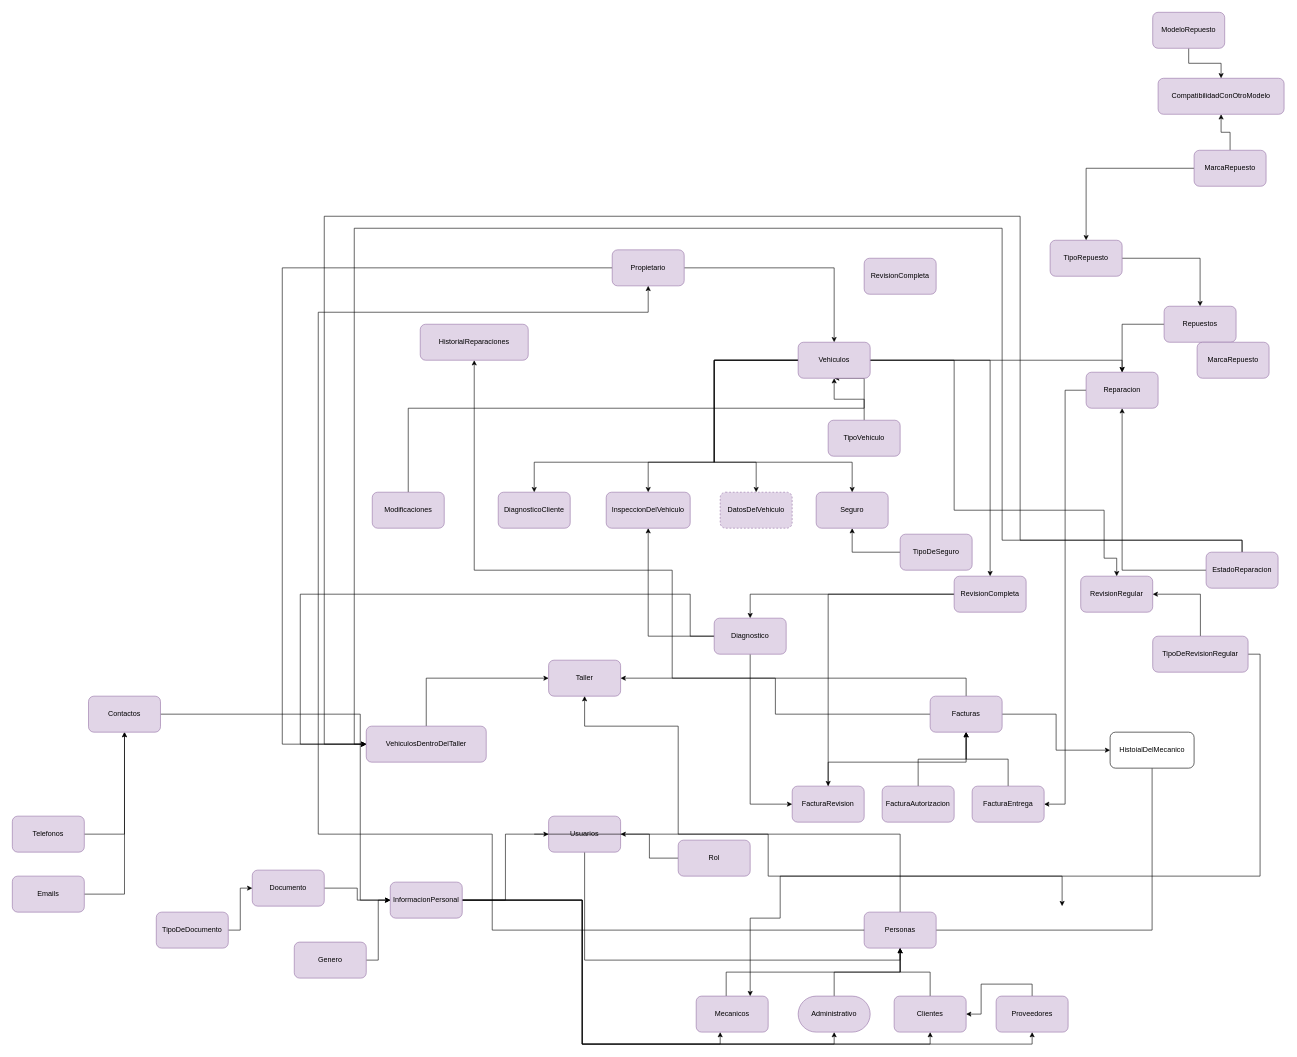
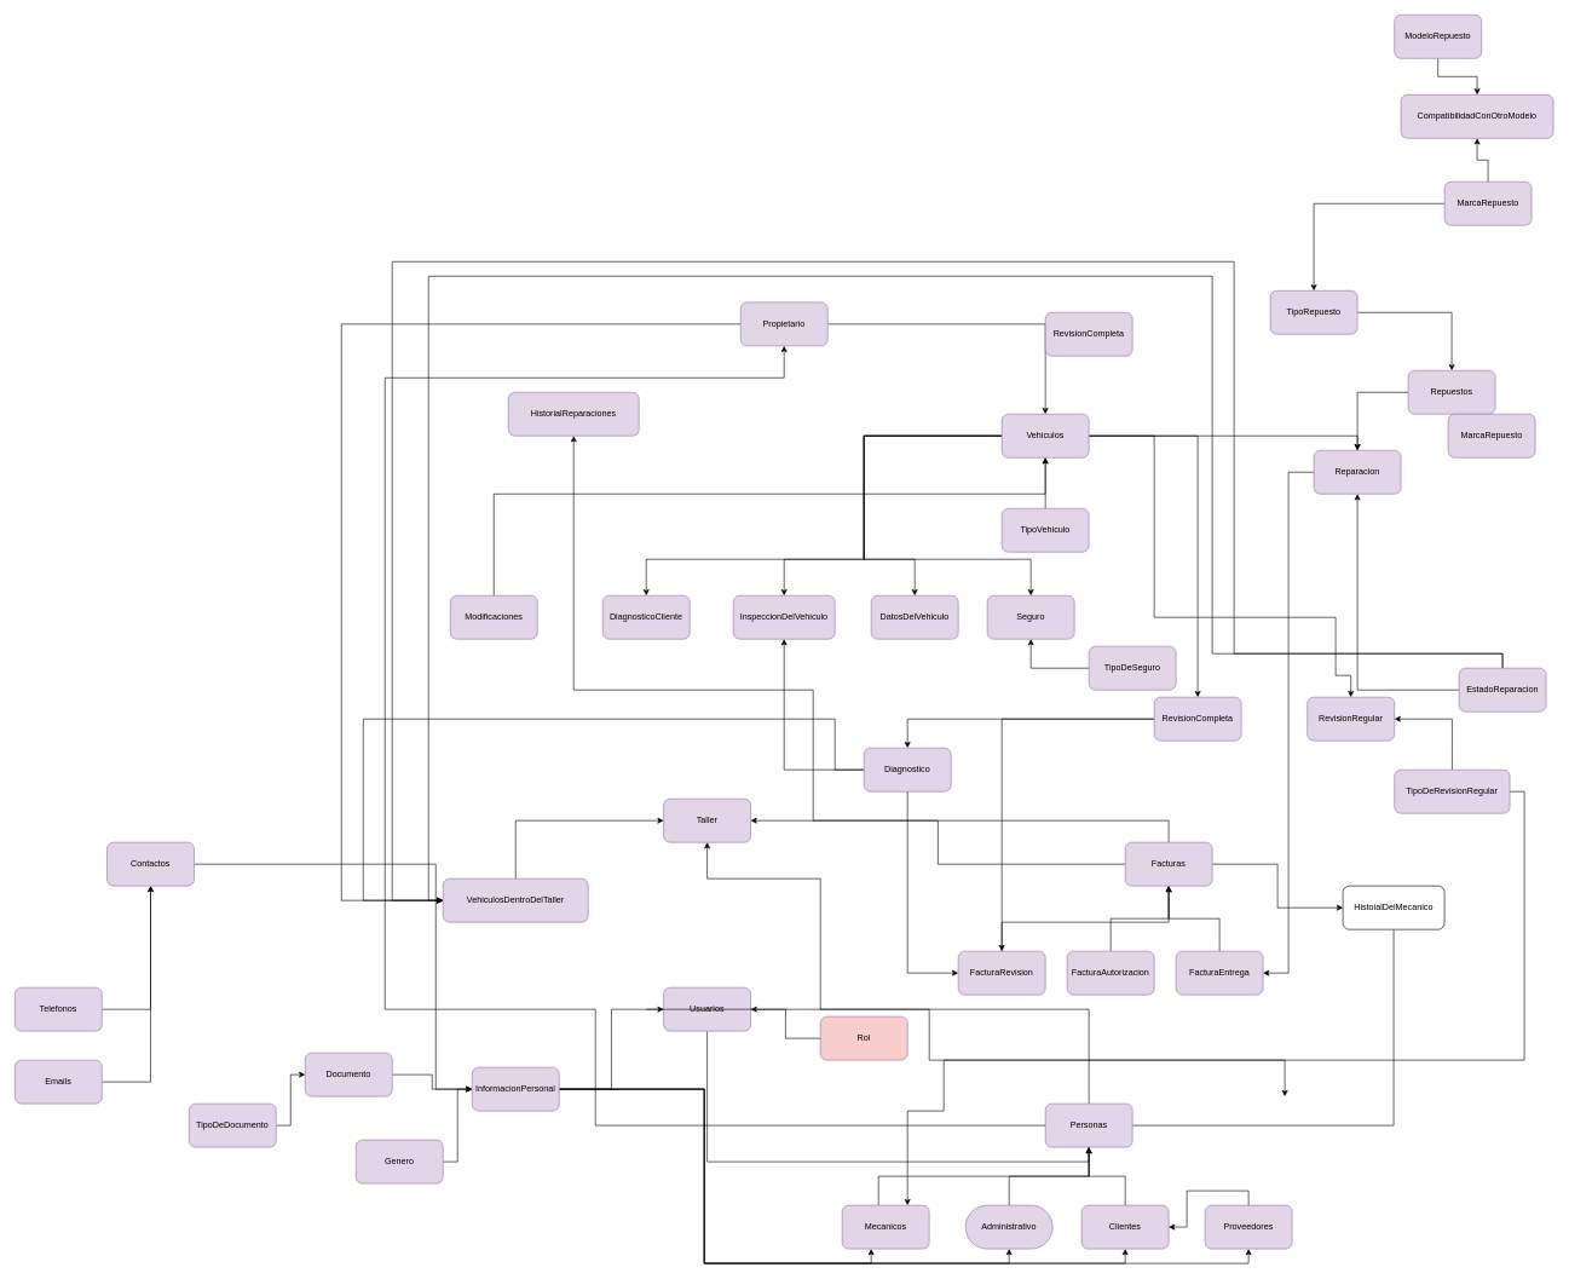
- <mxCell id="86" value="Vehiculos" style="rounded=1;whiteSpace=wrap;html=1;fillColor=#e1d5e7;strokeColor=#9673a6;" parent="1" vertex="1"><mxGeometry x="1330" y="570" width="120" height="60" as="geometry" /></mxCell>
+ <mxCell id="86" value="Vehiculos" style="rounded=1;whiteSpace=wrap;html=1;fillColor=#e1d5e7;strokeColor=#9673a6;" parent="1" vertex="1"><mxGeometry x="1380" y="570" width="120" height="60" as="geometry" /></mxCell>
- <mxCell id="23" value="&lt;div&gt;DatosDelVehiculo&lt;/div&gt;" style="rounded=1;whiteSpace=wrap;html=1;fillColor=#e1d5e7;strokeColor=#9673a6;dashed=1;" parent="1" vertex="1"><mxGeometry x="1200" y="820" width="120" height="60" as="geometry" /></mxCell>
+ <mxCell id="23" value="&lt;div&gt;DatosDelVehiculo&lt;/div&gt;" style="rounded=1;whiteSpace=wrap;html=1;fillColor=#e1d5e7;strokeColor=#9673a6;" parent="1" vertex="1"><mxGeometry x="1200" y="820" width="120" height="60" as="geometry" /></mxCell>
- <mxCell id="54" value="Rol" style="rounded=1;whiteSpace=wrap;html=1;fillColor=#e1d5e7;strokeColor=#9673a6;" parent="1" vertex="1"><mxGeometry x="1130" y="1400" width="120" height="60" as="geometry" /></mxCell>
+ <mxCell id="54" value="Rol" style="rounded=1;whiteSpace=wrap;html=1;fillColor=#f8cecc;strokeColor=#9673a6;" parent="1" vertex="1"><mxGeometry x="1130" y="1400" width="120" height="60" as="geometry" /></mxCell>
